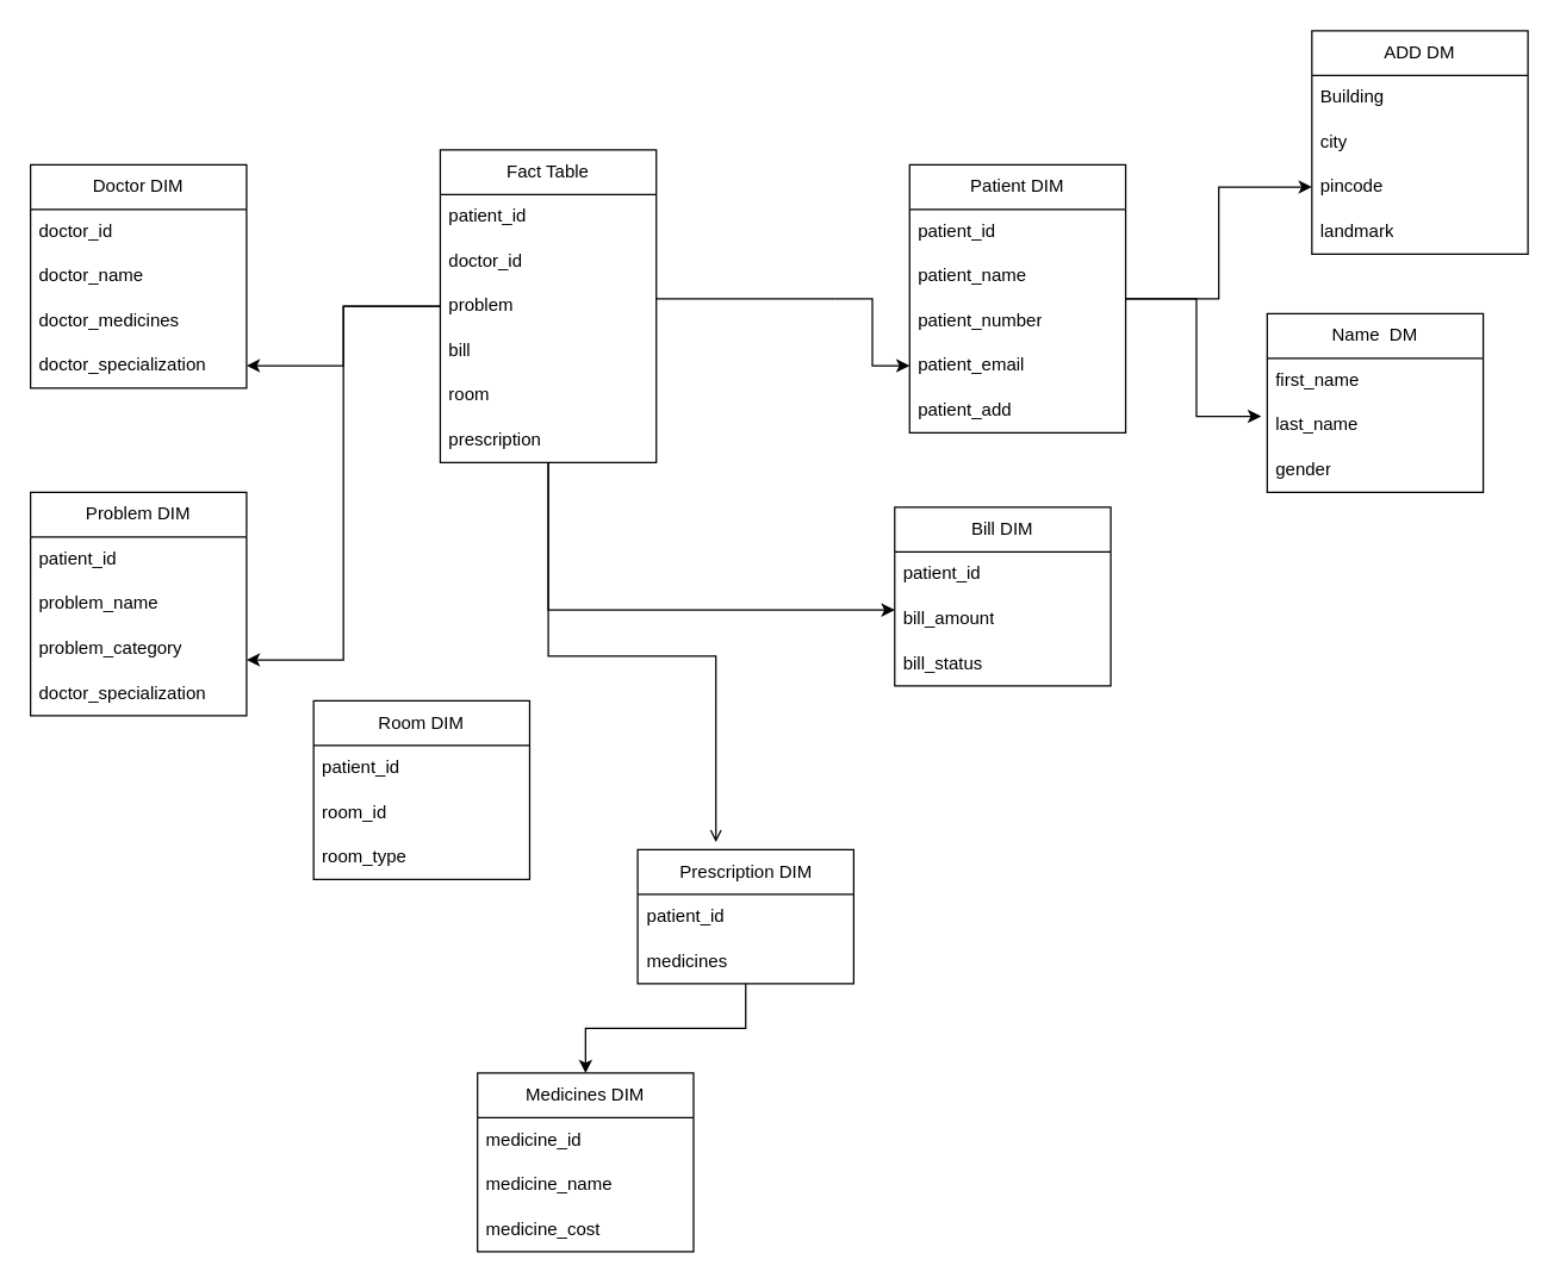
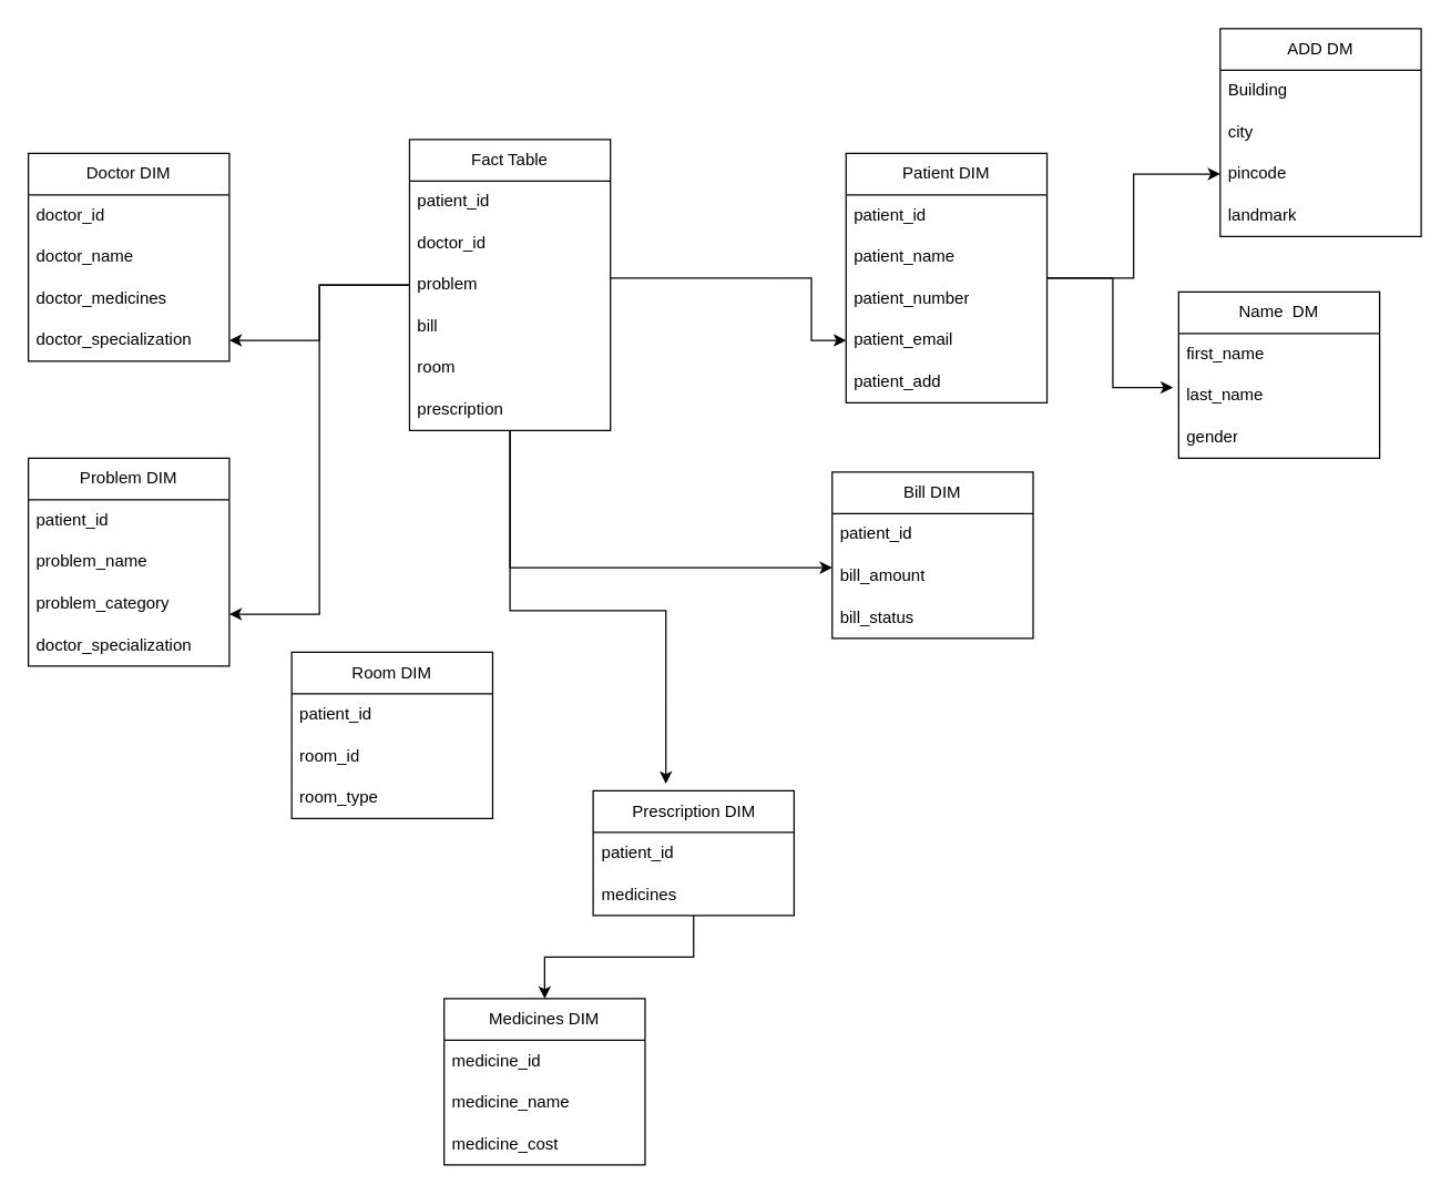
- <mxCell id="4" style="edgeStyle=orthogonalEdgeStyle;rounded=0;orthogonalLoop=1;jettySize=auto;html=1;entryX=0.362;entryY=-0.056;entryDx=0;entryDy=0;entryPerimeter=0;endArrow=open;" edge="1" parent="1" source="5" target="42"><mxGeometry relative="1" as="geometry" /></mxCell>
+ <mxCell id="4" style="edgeStyle=orthogonalEdgeStyle;rounded=0;orthogonalLoop=1;jettySize=auto;html=1;entryX=0.362;entryY=-0.056;entryDx=0;entryDy=0;entryPerimeter=0;" edge="1" parent="1" source="5" target="42"><mxGeometry relative="1" as="geometry" /></mxCell>
